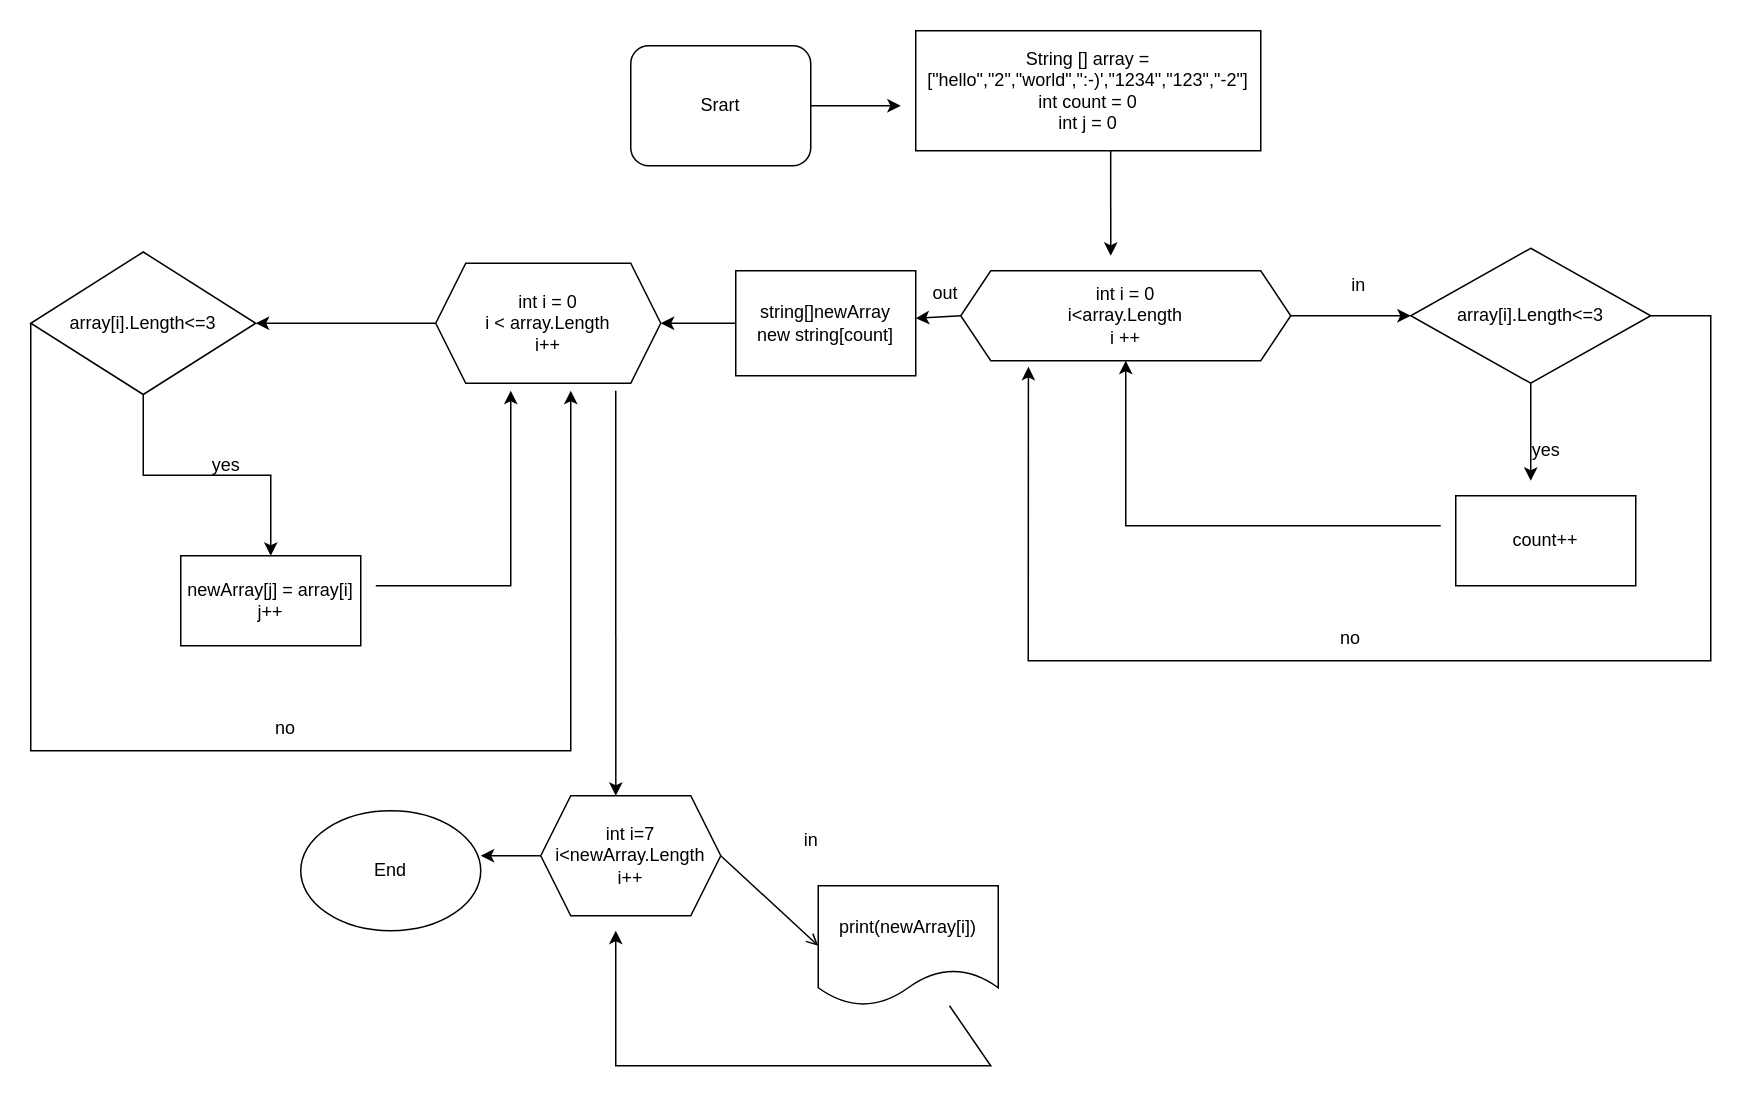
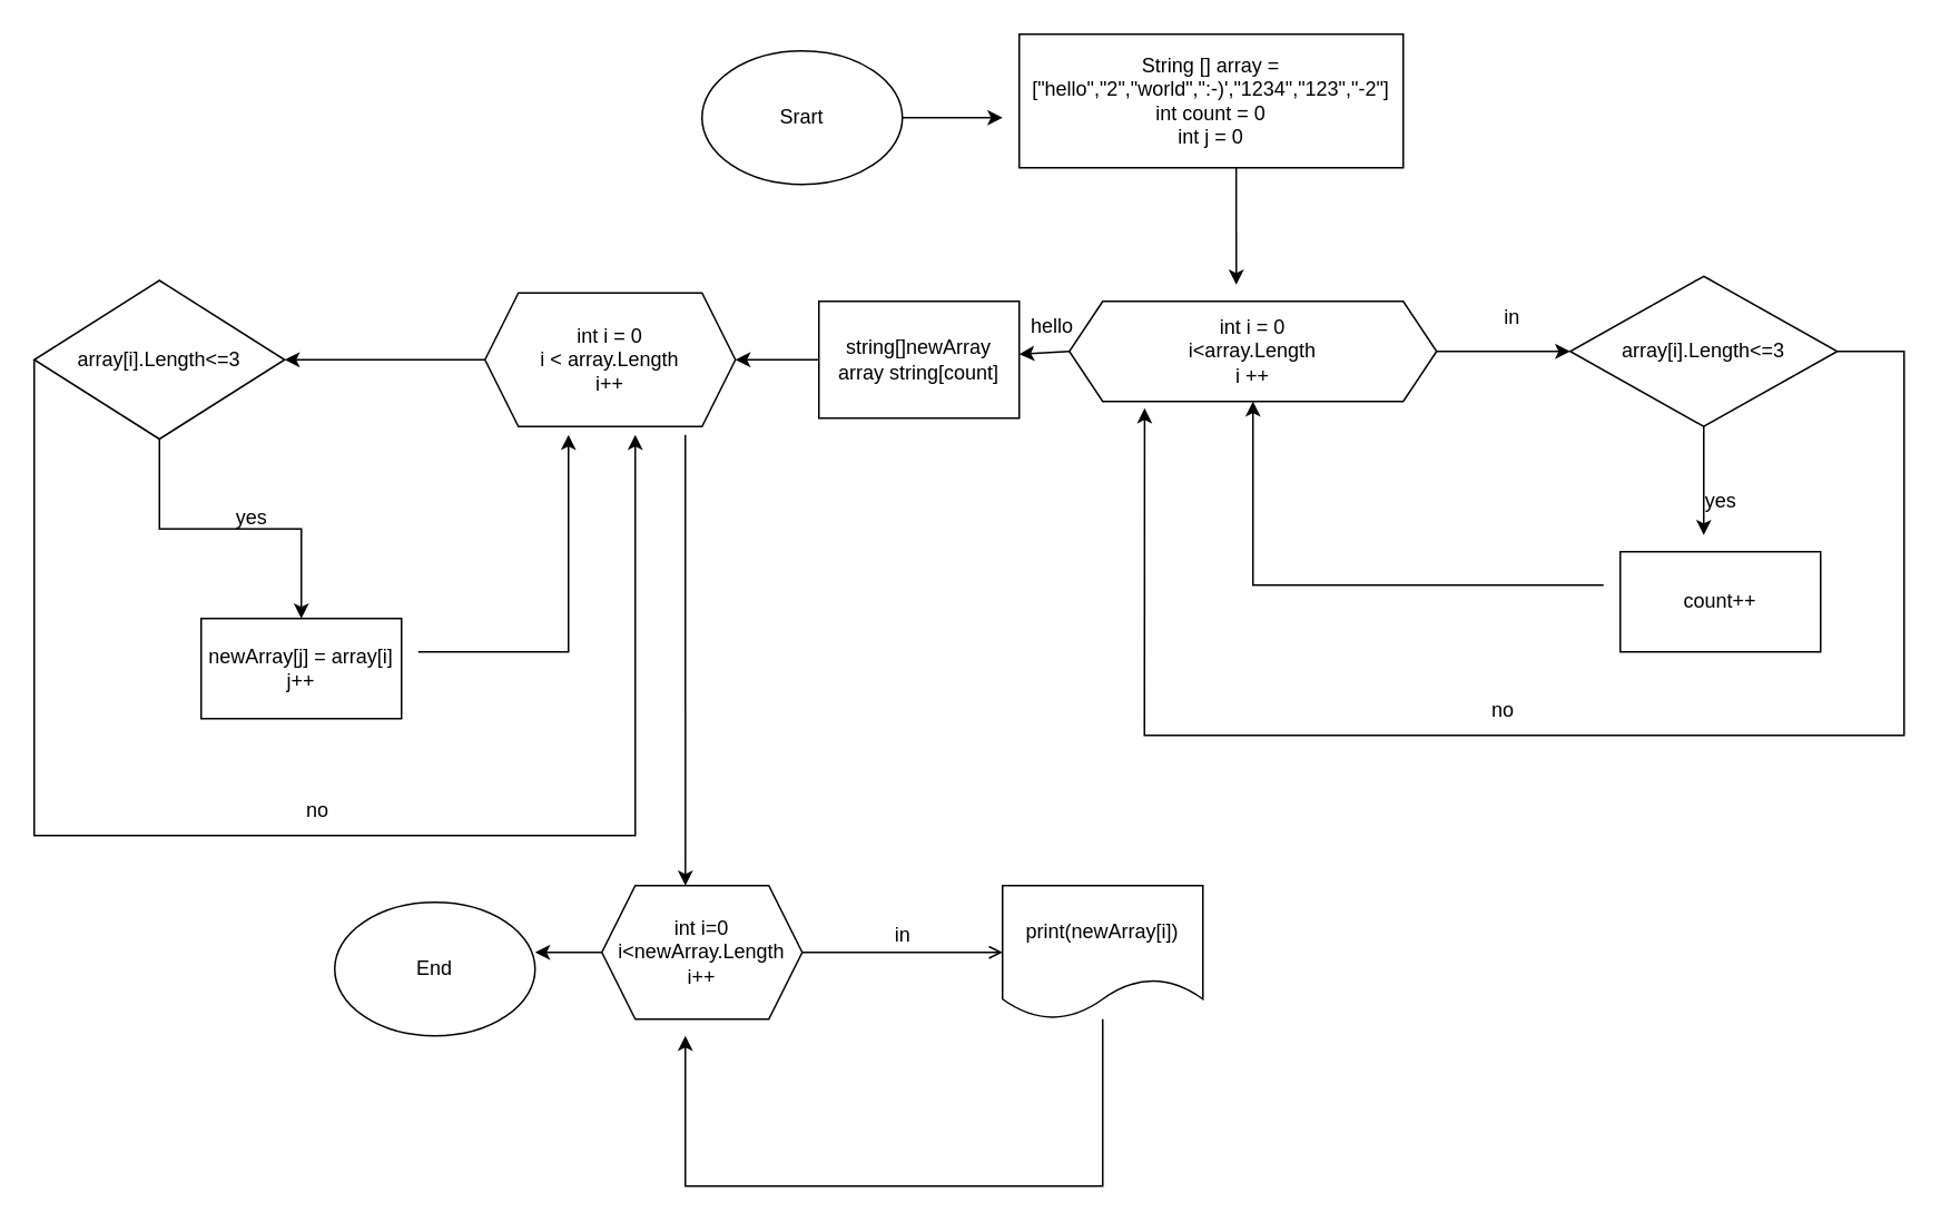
- <mxCell id="2" value="Srart" style="whiteSpace=wrap;html=1;rounded=1;" parent="1" vertex="1"><mxGeometry x="420" y="30" width="120" height="80" as="geometry" /></mxCell>
+ <mxCell id="2" value="Srart" style="ellipse;whiteSpace=wrap;html=1;" parent="1" vertex="1"><mxGeometry x="420" y="30" width="120" height="80" as="geometry" /></mxCell>
- <mxCell id="35" value="out" style="text;html=1;strokeColor=none;fillColor=none;align=center;verticalAlign=middle;whiteSpace=wrap;rounded=0;" parent="1" vertex="1"><mxGeometry x="600" y="180" width="60" height="30" as="geometry" /></mxCell>
+ <mxCell id="35" value="hello" style="text;html=1;strokeColor=none;fillColor=none;align=center;verticalAlign=middle;whiteSpace=wrap;rounded=0;" parent="1" vertex="1"><mxGeometry x="600" y="180" width="60" height="30" as="geometry" /></mxCell>
- <mxCell id="14" value="string[]newArray&lt;br&gt;new string[count]" style="rounded=0;whiteSpace=wrap;html=1;" parent="1" vertex="1"><mxGeometry x="490" y="180" width="120" height="70" as="geometry" /></mxCell>
+ <mxCell id="14" value="string[]newArray&lt;br&gt;array string[count]" style="rounded=0;whiteSpace=wrap;html=1;" parent="1" vertex="1"><mxGeometry x="490" y="180" width="120" height="70" as="geometry" /></mxCell>
- <mxCell id="16" value="int i=7&lt;br&gt;i&amp;lt;newArray.Length&lt;br&gt;i++" style="shape=hexagon;perimeter=hexagonPerimeter2;whiteSpace=wrap;html=1;fixedSize=1;" parent="1" vertex="1"><mxGeometry x="360" y="530" width="120" height="80" as="geometry" /></mxCell>
+ <mxCell id="16" value="int i=0&lt;br&gt;i&amp;lt;newArray.Length&lt;br&gt;i++" style="shape=hexagon;perimeter=hexagonPerimeter2;whiteSpace=wrap;html=1;fixedSize=1;" parent="1" vertex="1"><mxGeometry x="360" y="530" width="120" height="80" as="geometry" /></mxCell>
- <mxCell id="17" value="print(newArray[i])" style="shape=document;whiteSpace=wrap;html=1;boundedLbl=1;" parent="1" vertex="1"><mxGeometry x="545" y="590" width="120" height="80" as="geometry" /></mxCell>
+ <mxCell id="17" value="print(newArray[i])" style="shape=document;whiteSpace=wrap;html=1;boundedLbl=1;" parent="1" vertex="1"><mxGeometry x="600" y="530" width="120" height="80" as="geometry" /></mxCell>
